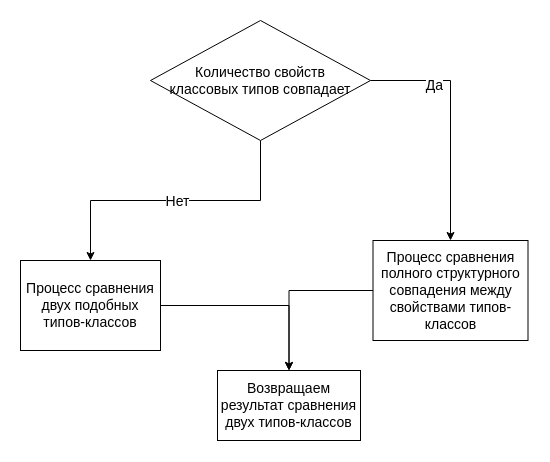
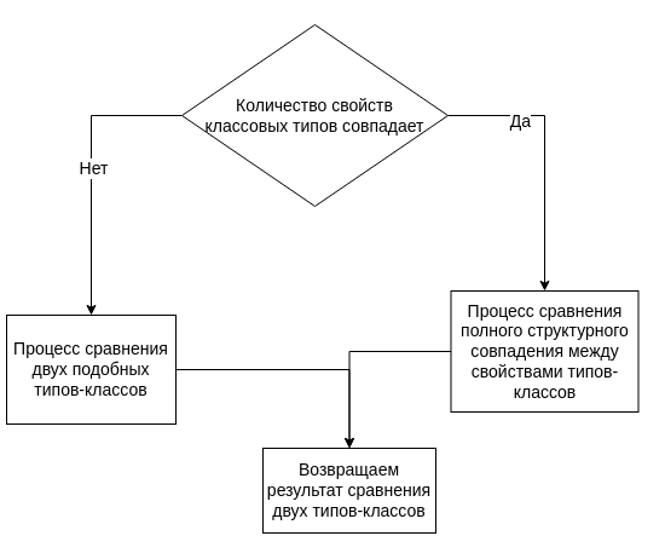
- <mxCell id="6" value="&lt;span style=&quot;font-size: 14px;&quot;&gt;Количество свойств классовых типов совпадает&lt;/span&gt;" style="rhombus;whiteSpace=wrap;html=1;spacingLeft=15;spacingRight=15;fontSize=14;" vertex="1" parent="1"><mxGeometry x="150" y="20" width="220" height="120" as="geometry" /></mxCell>
+ <mxCell id="6" value="&lt;span style=&quot;font-size: 14px;&quot;&gt;Количество свойств классовых типов совпадает&lt;/span&gt;" style="rhombus;whiteSpace=wrap;html=1;spacingLeft=15;spacingRight=15;fontSize=14;" vertex="1" parent="1"><mxGeometry x="150" y="20" width="220" height="150" as="geometry" /></mxCell>
- <mxCell id="10" value="Процесс сравнения двух подобных типов-классов" style="rounded=0;whiteSpace=wrap;html=1;fontSize=14;" vertex="1" parent="1"><mxGeometry x="20" y="260" width="140" height="90" as="geometry" /></mxCell>
+ <mxCell id="10" value="Процесс сравнения двух подобных типов-классов" style="rounded=0;whiteSpace=wrap;html=1;fontSize=14;" vertex="1" parent="1"><mxGeometry x="5" y="260" width="140" height="90" as="geometry" /></mxCell>
